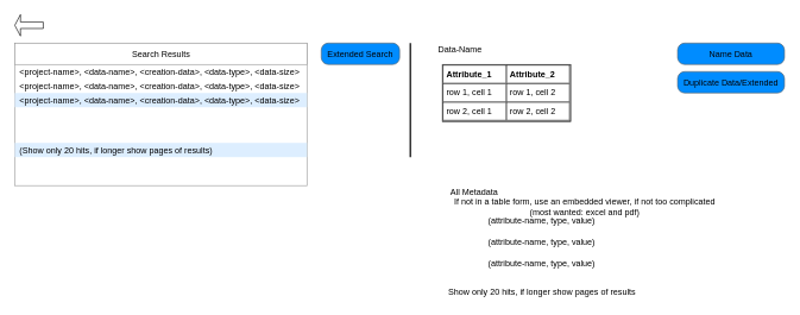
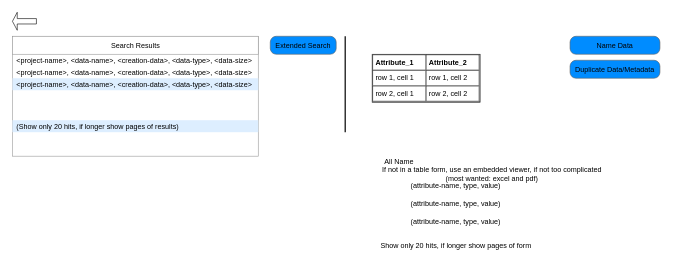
- <mxCell id="3" value="Data-Name" style="text;html=1;strokeColor=none;fillColor=none;align=center;verticalAlign=middle;whiteSpace=wrap;rounded=0;" vertex="1" parent="1"><mxGeometry x="600" y="60" width="90" height="20" as="geometry" /></mxCell>
- <mxCell id="19" value="&lt;font color=&quot;#000000&quot;&gt;&lt;span style=&quot;font-size: 12px ; font-weight: 400&quot;&gt;Duplicate Data/Extended&lt;/span&gt;&lt;/font&gt;" style="strokeWidth=1;shadow=0;dashed=0;align=center;html=1;shape=mxgraph.mockup.buttons.button;strokeColor=#666666;fontColor=#ffffff;mainText=;buttonStyle=round;fontSize=17;fontStyle=1;fillColor=#008cff;whiteSpace=wrap;" vertex="1" parent="1"><mxGeometry x="950" y="100" width="150" height="30" as="geometry" /></mxCell>
+ <mxCell id="19" value="&lt;font color=&quot;#000000&quot;&gt;&lt;span style=&quot;font-size: 12px ; font-weight: 400&quot;&gt;Duplicate Data/Metadata&lt;/span&gt;&lt;/font&gt;" style="strokeWidth=1;shadow=0;dashed=0;align=center;html=1;shape=mxgraph.mockup.buttons.button;strokeColor=#666666;fontColor=#ffffff;mainText=;buttonStyle=round;fontSize=17;fontStyle=1;fillColor=#008cff;whiteSpace=wrap;" vertex="1" parent="1"><mxGeometry x="950" y="100" width="150" height="30" as="geometry" /></mxCell>
- <mxCell id="4" value="All Metadata" style="text;html=1;strokeColor=none;fillColor=none;align=center;verticalAlign=middle;whiteSpace=wrap;rounded=0;" vertex="1" parent="1"><mxGeometry x="620" y="260" width="90" height="20" as="geometry" /></mxCell>
+ <mxCell id="4" value="All Name" style="text;html=1;strokeColor=none;fillColor=none;align=center;verticalAlign=middle;whiteSpace=wrap;rounded=0;" vertex="1" parent="1"><mxGeometry x="620" y="260" width="90" height="20" as="geometry" /></mxCell>
- <mxCell id="10" value="Show only 20 hits, if longer show pages of results" style="text;html=1;strokeColor=none;fillColor=none;align=center;verticalAlign=middle;whiteSpace=wrap;rounded=0;" vertex="1" parent="1"><mxGeometry x="560" y="400" width="400" height="20" as="geometry" /></mxCell>
+ <mxCell id="10" value="Show only 20 hits, if longer show pages of form" style="text;html=1;strokeColor=none;fillColor=none;align=center;verticalAlign=middle;whiteSpace=wrap;rounded=0;" vertex="1" parent="1"><mxGeometry x="560" y="400" width="400" height="20" as="geometry" /></mxCell>
